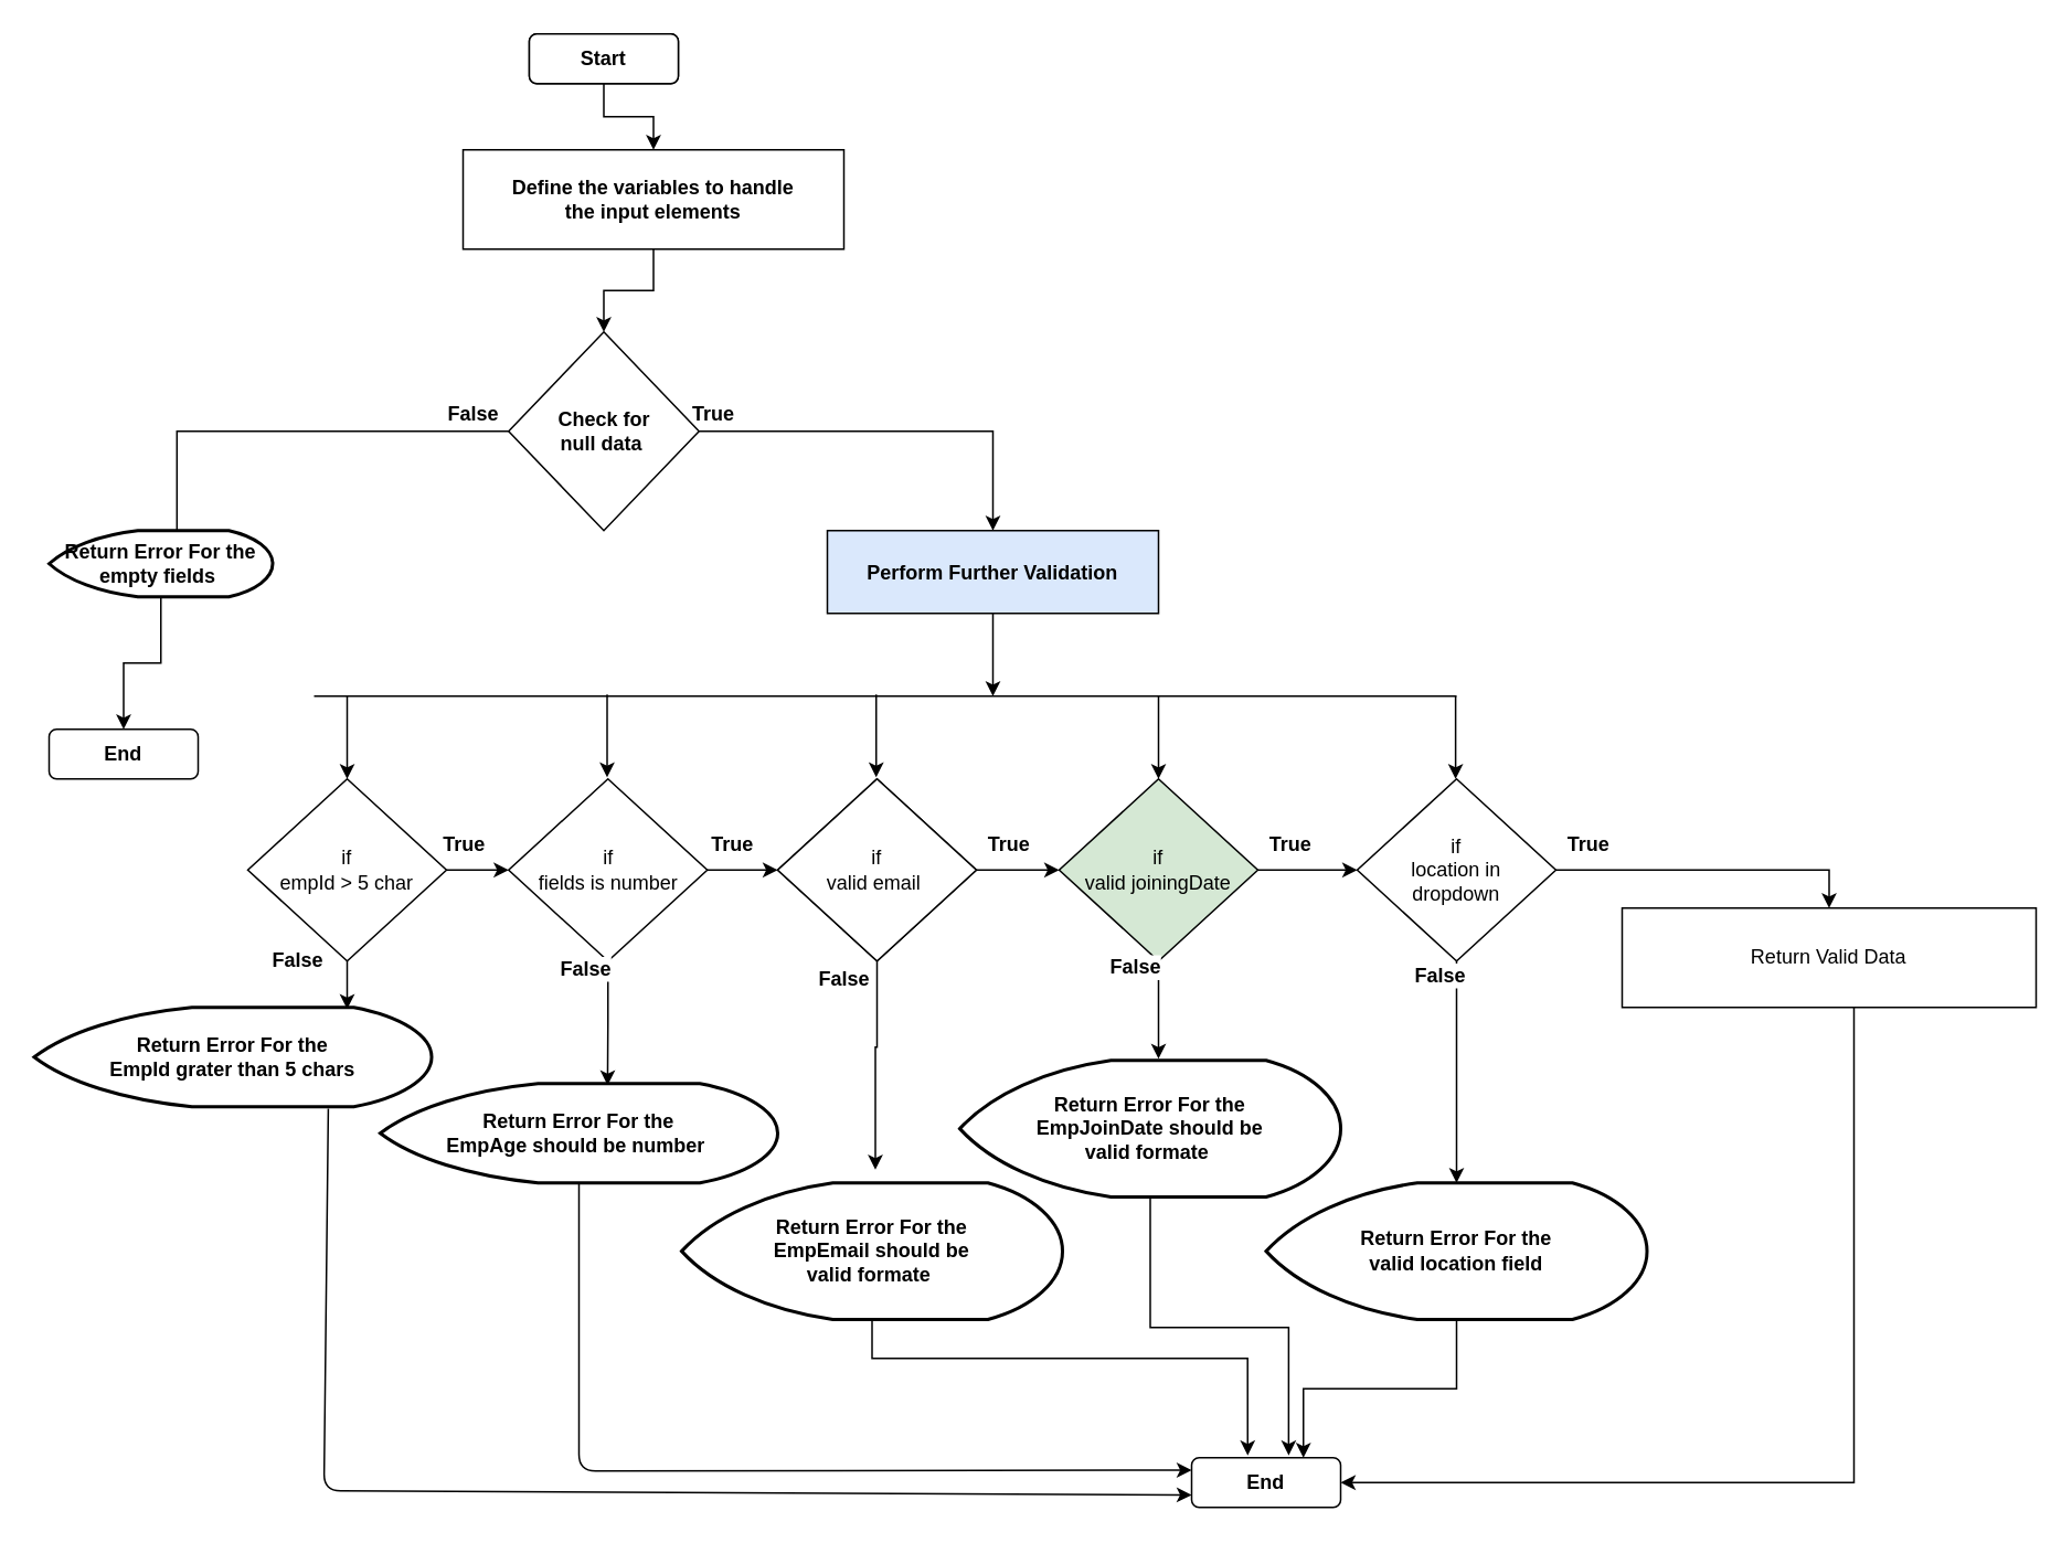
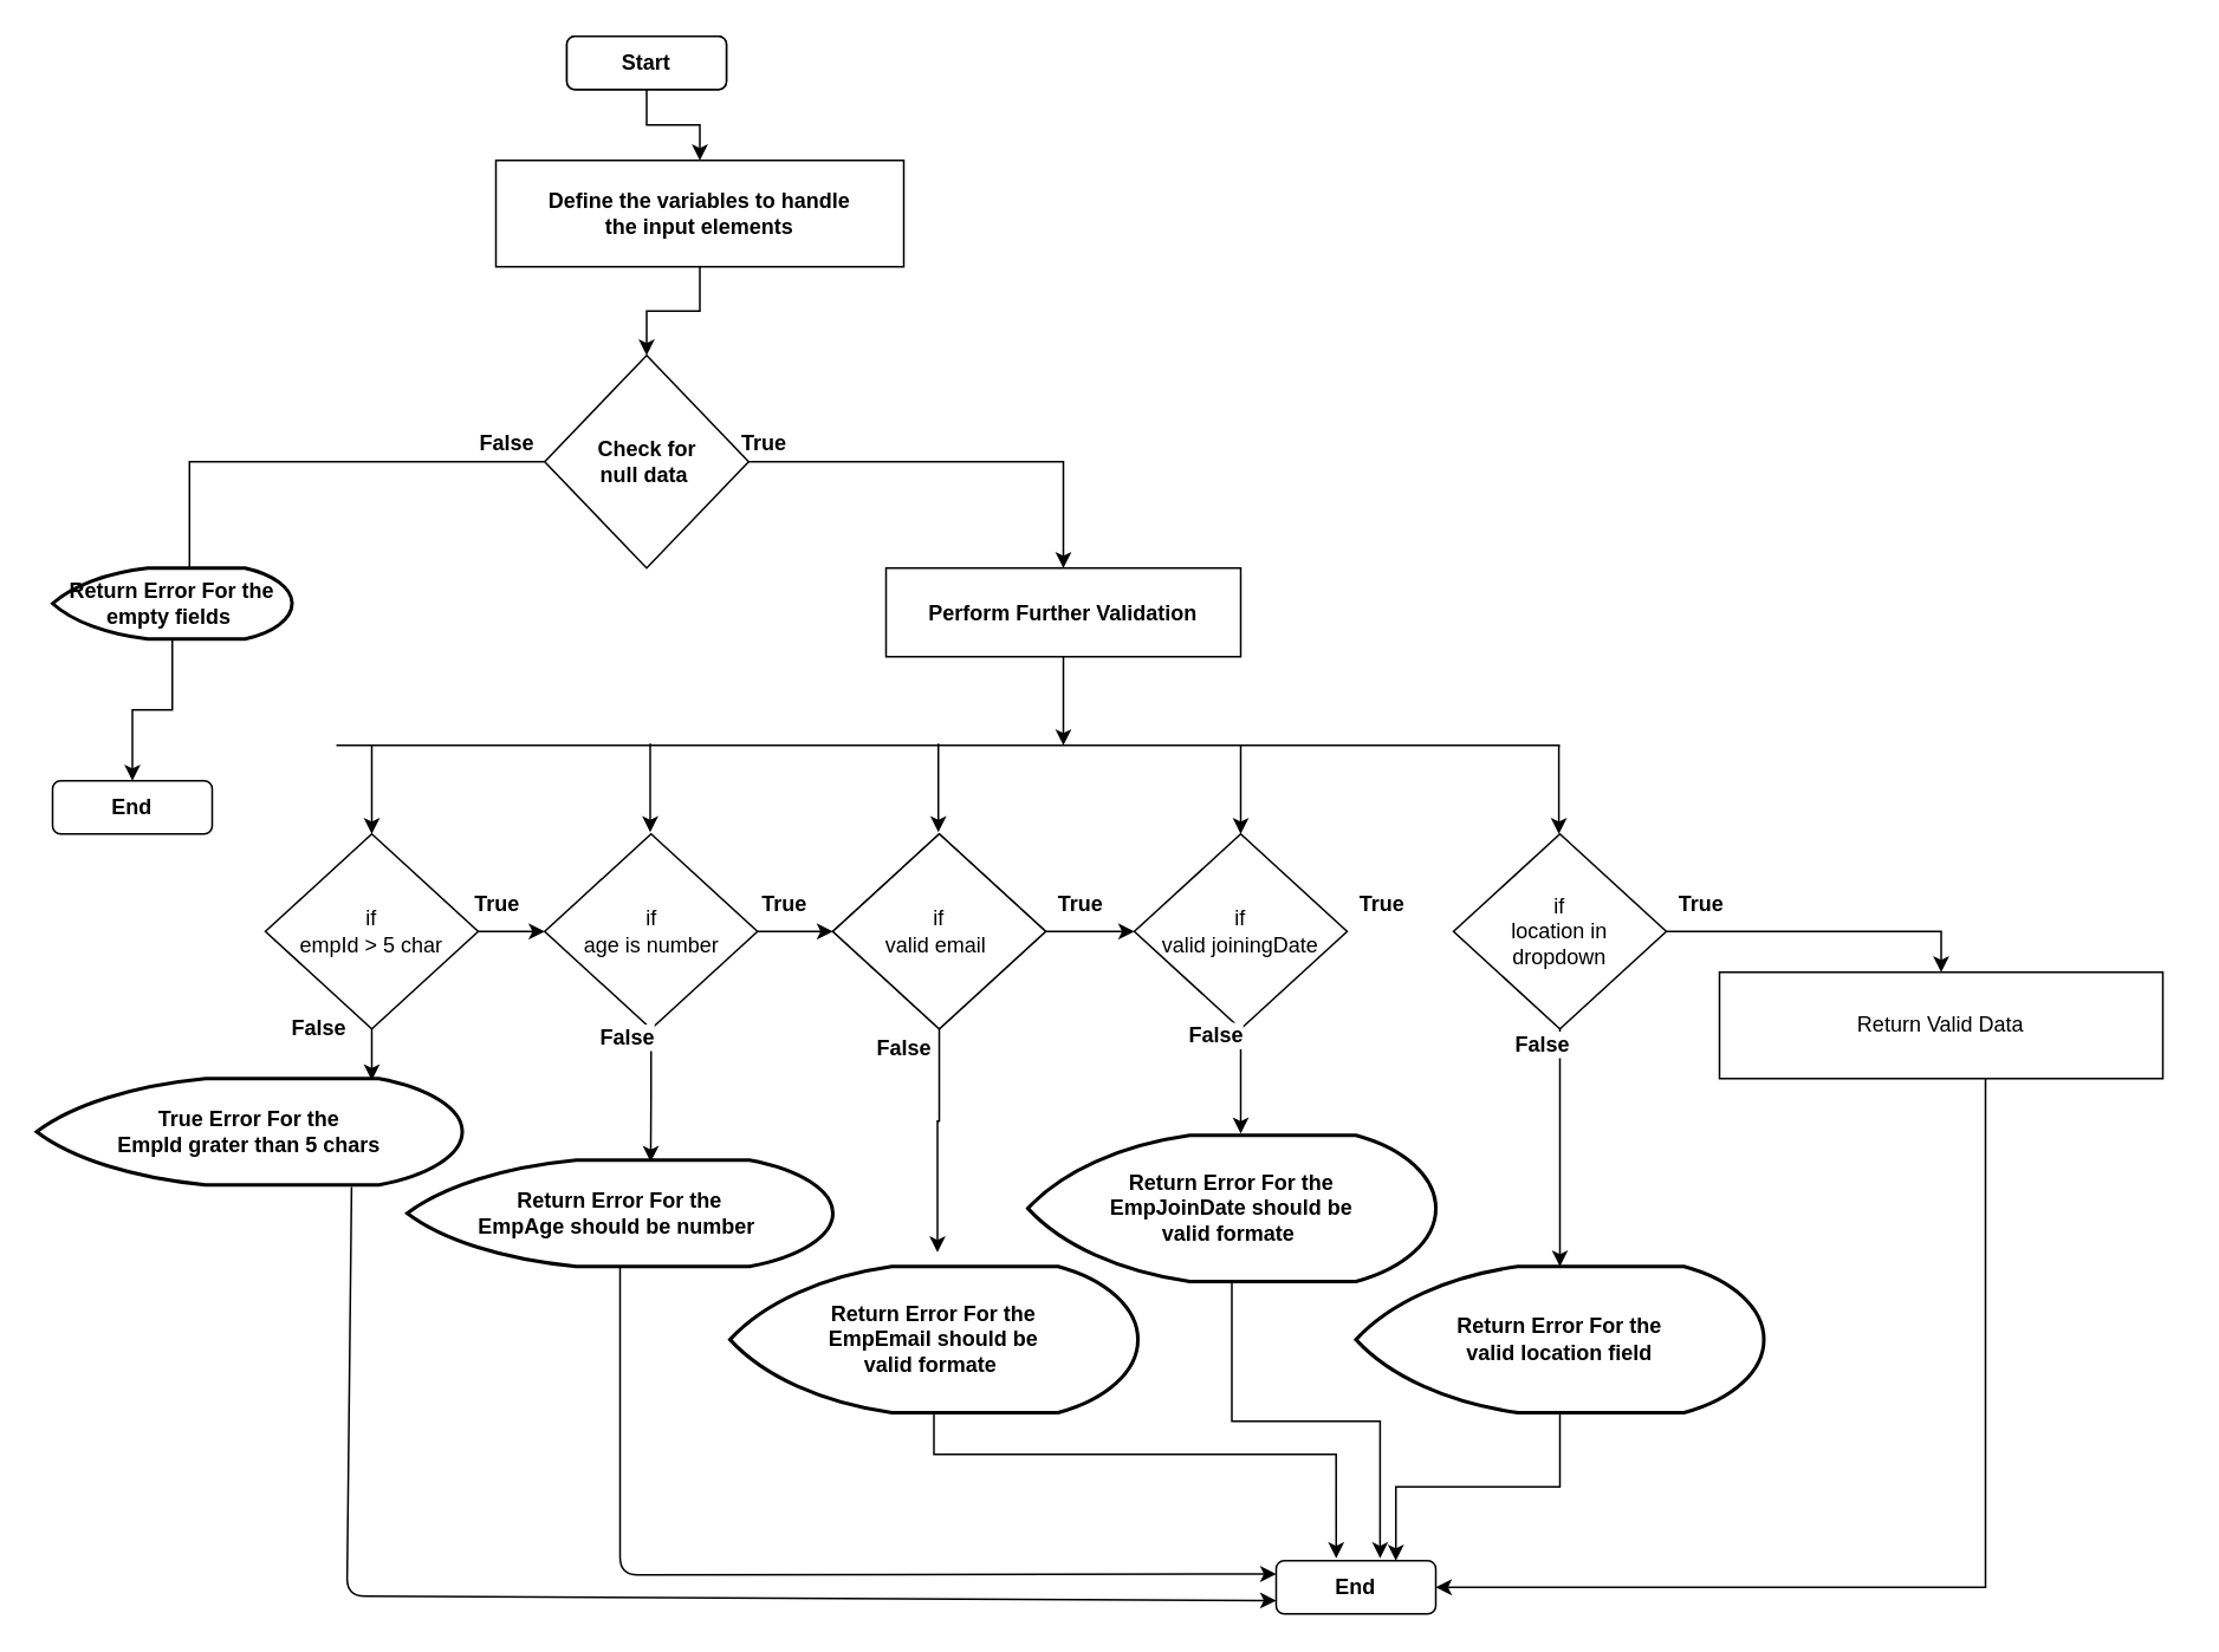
- <mxCell id="12" value="&lt;h3 class=&quot;ohqNXb&quot;&gt;&lt;font style=&quot;font-size: 12px&quot;&gt;Perform Further Validation&lt;/font&gt;&lt;/h3&gt;" style="rounded=0;whiteSpace=wrap;html=1;fontSize=12;fillColor=#dae8fc;" vertex="1" parent="1"><mxGeometry x="499" y="320" width="200" height="50" as="geometry" /></mxCell>
+ <mxCell id="12" value="&lt;h3 class=&quot;ohqNXb&quot;&gt;&lt;font style=&quot;font-size: 12px&quot;&gt;Perform Further Validation&lt;/font&gt;&lt;/h3&gt;" style="rounded=0;whiteSpace=wrap;html=1;fontSize=12;" vertex="1" parent="1"><mxGeometry x="499" y="320" width="200" height="50" as="geometry" /></mxCell>
- <mxCell id="20" value="if&lt;br&gt;fields is number&lt;br&gt;" style="rhombus;whiteSpace=wrap;html=1;fontSize=12;" vertex="1" parent="1"><mxGeometry x="306.5" y="470" width="120" height="110" as="geometry" /></mxCell>
+ <mxCell id="20" value="if&lt;br&gt;age is number&lt;br&gt;" style="rhombus;whiteSpace=wrap;html=1;fontSize=12;" vertex="1" parent="1"><mxGeometry x="306.5" y="470" width="120" height="110" as="geometry" /></mxCell>
- <mxCell id="34" value="if&lt;br&gt;valid joiningDate" style="rhombus;whiteSpace=wrap;html=1;fontSize=12;fillColor=#d5e8d4;" vertex="1" parent="1"><mxGeometry x="639" y="470" width="120" height="110" as="geometry" /></mxCell>
+ <mxCell id="34" value="if&lt;br&gt;valid joiningDate" style="rhombus;whiteSpace=wrap;html=1;fontSize=12;" vertex="1" parent="1"><mxGeometry x="639" y="470" width="120" height="110" as="geometry" /></mxCell>
- <mxCell id="33" value="" style="edgeStyle=orthogonalEdgeStyle;rounded=0;orthogonalLoop=1;jettySize=auto;html=1;fontSize=12;" edge="1" parent="1" source="34" target="39"><mxGeometry relative="1" as="geometry" /></mxCell>
- <mxCell id="49" value="Return Valid Data" style="rounded=0;whiteSpace=wrap;html=1;fontSize=12;" vertex="1" parent="1"><mxGeometry x="979" y="548" width="250" height="60" as="geometry" /></mxCell>
+ <mxCell id="49" value="Return Valid Data" style="rounded=0;whiteSpace=wrap;html=1;fontSize=12;" vertex="1" parent="1"><mxGeometry x="969" y="548" width="250" height="60" as="geometry" /></mxCell>
- <mxCell id="18" value="&lt;b&gt;Return Error For the &lt;br&gt;EmpId grater than 5 chars&lt;/b&gt;" style="strokeWidth=2;html=1;shape=mxgraph.flowchart.display;whiteSpace=wrap;" vertex="1" parent="1"><mxGeometry x="20" y="608" width="240" height="60" as="geometry" /></mxCell>
+ <mxCell id="18" value="&lt;b&gt;True Error For the &lt;br&gt;EmpId grater than 5 chars&lt;/b&gt;" style="strokeWidth=2;html=1;shape=mxgraph.flowchart.display;whiteSpace=wrap;" vertex="1" parent="1"><mxGeometry x="20" y="608" width="240" height="60" as="geometry" /></mxCell>
